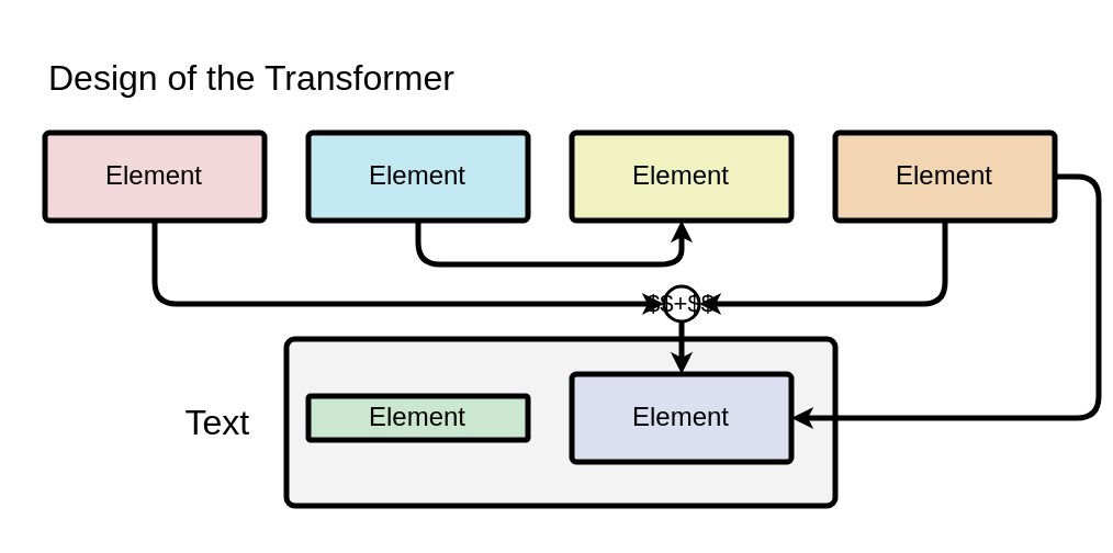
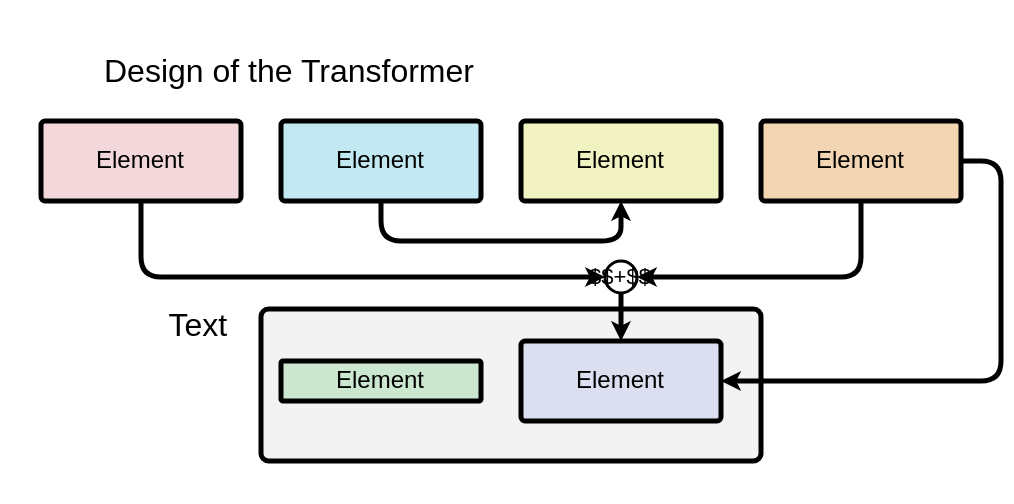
- <mxCell id="13" value="&lt;font style=&quot;font-size: 16px;&quot;&gt;Design of the Transformer&lt;/font&gt;" style="text;html=1;align=left;verticalAlign=middle;whiteSpace=wrap;rounded=0;fontFamily=Helvetica;fontSize=11;fontColor=default;labelBackgroundColor=default;" vertex="1" parent="1"><mxGeometry x="20" y="20" width="280" height="30" as="geometry" /></mxCell>
+ <mxCell id="13" value="&lt;font style=&quot;font-size: 16px;&quot;&gt;Design of the Transformer&lt;/font&gt;" style="text;html=1;align=left;verticalAlign=middle;whiteSpace=wrap;rounded=0;fontFamily=Helvetica;fontSize=11;fontColor=default;labelBackgroundColor=default;" vertex="1" parent="1"><mxGeometry x="50" y="20" width="280" height="30" as="geometry" /></mxCell>
- <mxCell id="16" value="&lt;font style=&quot;font-size: 16px;&quot;&gt;Text&amp;nbsp;&lt;/font&gt;" style="text;html=1;align=right;verticalAlign=middle;whiteSpace=wrap;rounded=0;fontFamily=Helvetica;fontSize=11;fontColor=default;labelBackgroundColor=none;fillColor=none;" vertex="1" parent="1"><mxGeometry x="30" y="177" width="90" height="30" as="geometry" /></mxCell>
+ <mxCell id="16" value="&lt;font style=&quot;font-size: 16px;&quot;&gt;Text&amp;nbsp;&lt;/font&gt;" style="text;html=1;align=right;verticalAlign=middle;whiteSpace=wrap;rounded=0;fontFamily=Helvetica;fontSize=11;fontColor=default;labelBackgroundColor=none;fillColor=none;" vertex="1" parent="1"><mxGeometry x="30" y="147" width="90" height="30" as="geometry" /></mxCell>
